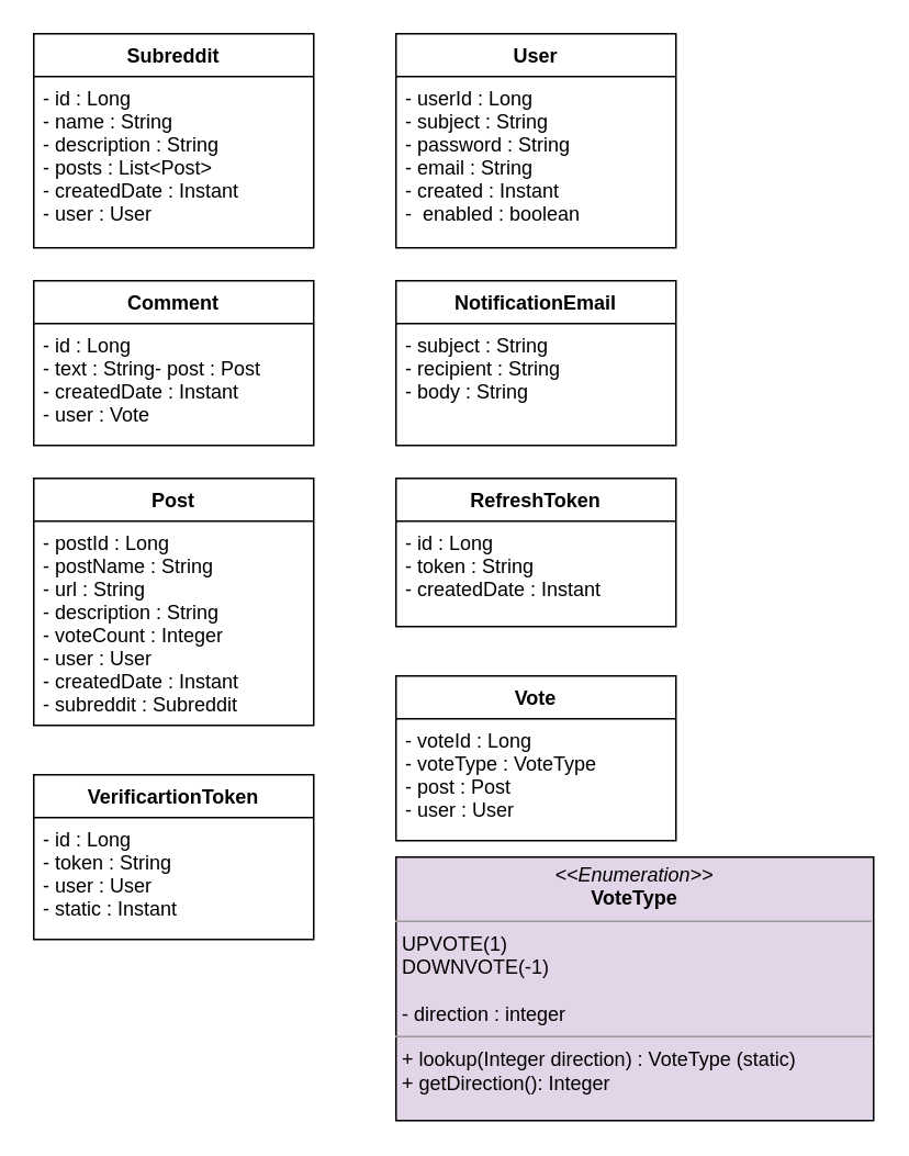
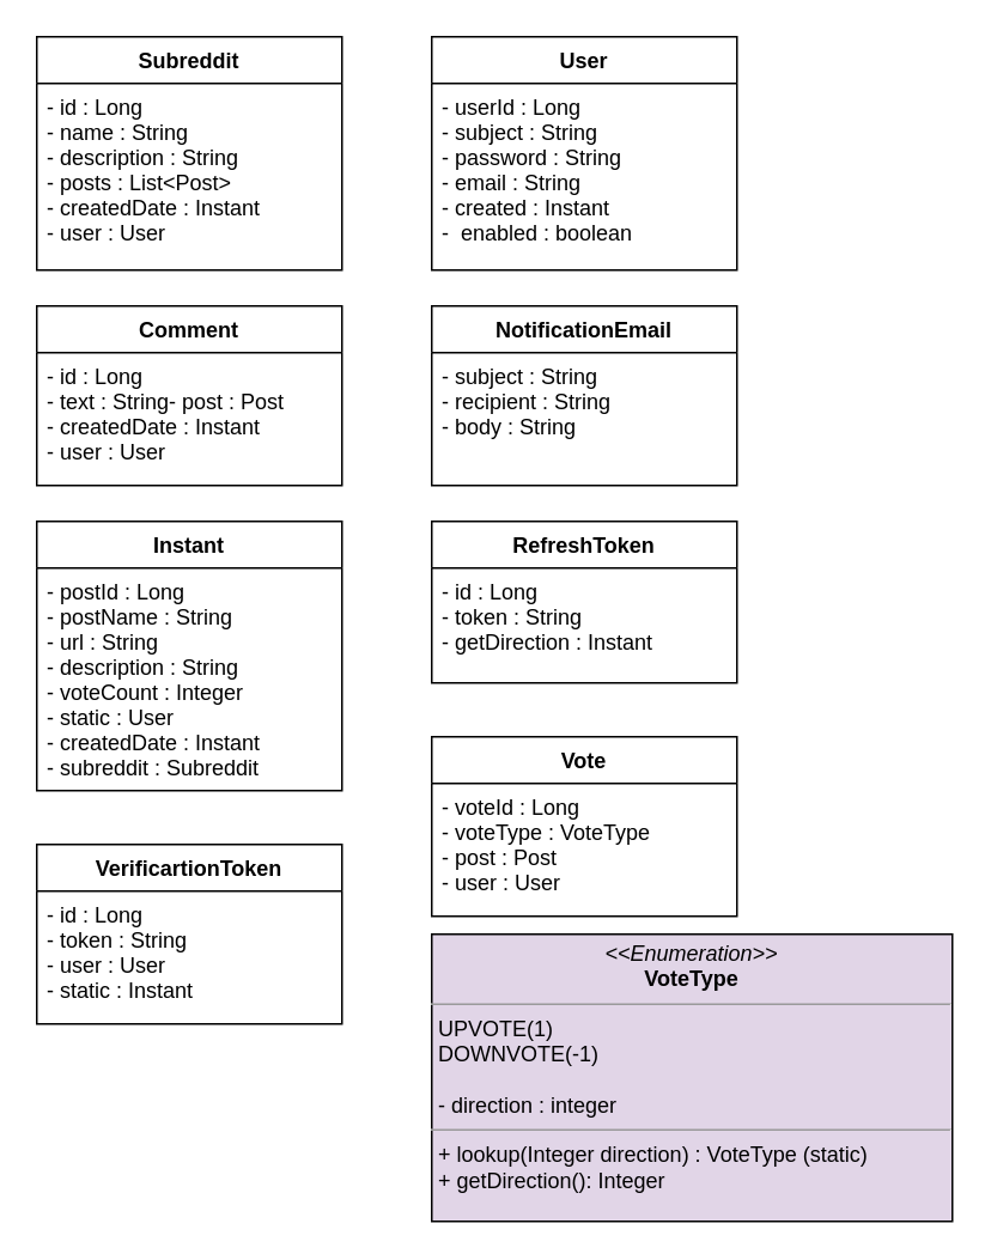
- <mxCell id="7" value="- id : Long &#10;- text : String- post : Post&#10;- createdDate : Instant&#10;- user : Vote" style="text;strokeColor=none;fillColor=none;align=left;verticalAlign=top;spacingLeft=4;spacingRight=4;overflow=hidden;rotatable=0;points=[[0,0.5],[1,0.5]];portConstraint=eastwest;" vertex="1" parent="6"><mxGeometry y="26" width="170" height="74" as="geometry" /></mxCell>
+ <mxCell id="7" value="- id : Long &#10;- text : String- post : Post&#10;- createdDate : Instant&#10;- user : User" style="text;strokeColor=none;fillColor=none;align=left;verticalAlign=top;spacingLeft=4;spacingRight=4;overflow=hidden;rotatable=0;points=[[0,0.5],[1,0.5]];portConstraint=eastwest;" vertex="1" parent="6"><mxGeometry y="26" width="170" height="74" as="geometry" /></mxCell>
- <mxCell id="10" value="Post" style="swimlane;fontStyle=1;align=center;verticalAlign=top;childLayout=stackLayout;horizontal=1;startSize=26;horizontalStack=0;resizeParent=1;resizeParentMax=0;resizeLast=0;collapsible=1;marginBottom=0;" vertex="1" parent="1"><mxGeometry x="20" y="290" width="170" height="150" as="geometry" /></mxCell>
+ <mxCell id="10" value="Instant" style="swimlane;fontStyle=1;align=center;verticalAlign=top;childLayout=stackLayout;horizontal=1;startSize=26;horizontalStack=0;resizeParent=1;resizeParentMax=0;resizeLast=0;collapsible=1;marginBottom=0;" vertex="1" parent="1"><mxGeometry x="20" y="290" width="170" height="150" as="geometry" /></mxCell>
- <mxCell id="11" value="- postId : Long&#10;- postName : String&#10;- url : String&#10;- description : String&#10;- voteCount : Integer&#10;- user : User&#10;- createdDate : Instant&#10;- subreddit : Subreddit" style="text;strokeColor=none;fillColor=none;align=left;verticalAlign=top;spacingLeft=4;spacingRight=4;overflow=hidden;rotatable=0;points=[[0,0.5],[1,0.5]];portConstraint=eastwest;" vertex="1" parent="10"><mxGeometry y="26" width="170" height="124" as="geometry" /></mxCell>
+ <mxCell id="11" value="- postId : Long&#10;- postName : String&#10;- url : String&#10;- description : String&#10;- voteCount : Integer&#10;- static : User&#10;- createdDate : Instant&#10;- subreddit : Subreddit" style="text;strokeColor=none;fillColor=none;align=left;verticalAlign=top;spacingLeft=4;spacingRight=4;overflow=hidden;rotatable=0;points=[[0,0.5],[1,0.5]];portConstraint=eastwest;" vertex="1" parent="10"><mxGeometry y="26" width="170" height="124" as="geometry" /></mxCell>
- <mxCell id="13" value="- id : Long&#10;- token : String&#10;- createdDate : Instant" style="text;strokeColor=none;fillColor=none;align=left;verticalAlign=top;spacingLeft=4;spacingRight=4;overflow=hidden;rotatable=0;points=[[0,0.5],[1,0.5]];portConstraint=eastwest;" vertex="1" parent="12"><mxGeometry y="26" width="170" height="64" as="geometry" /></mxCell>
+ <mxCell id="13" value="- id : Long&#10;- token : String&#10;- getDirection : Instant" style="text;strokeColor=none;fillColor=none;align=left;verticalAlign=top;spacingLeft=4;spacingRight=4;overflow=hidden;rotatable=0;points=[[0,0.5],[1,0.5]];portConstraint=eastwest;" vertex="1" parent="12"><mxGeometry y="26" width="170" height="64" as="geometry" /></mxCell>
